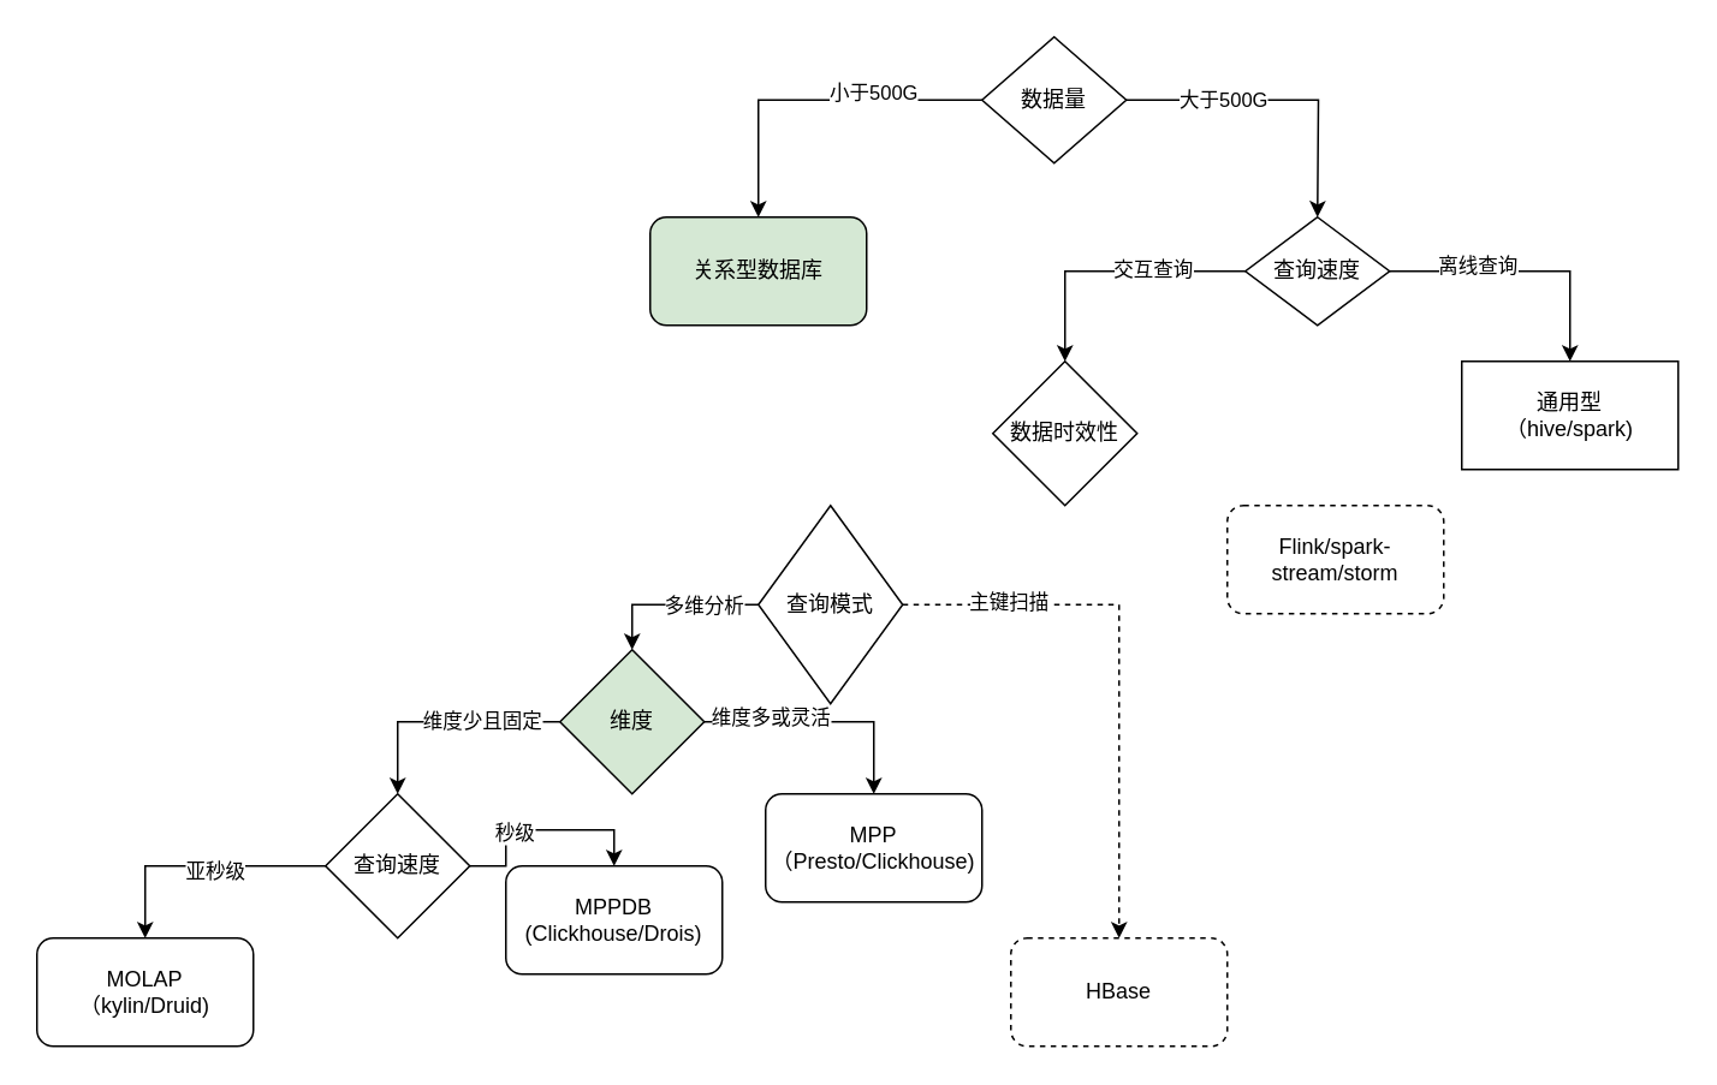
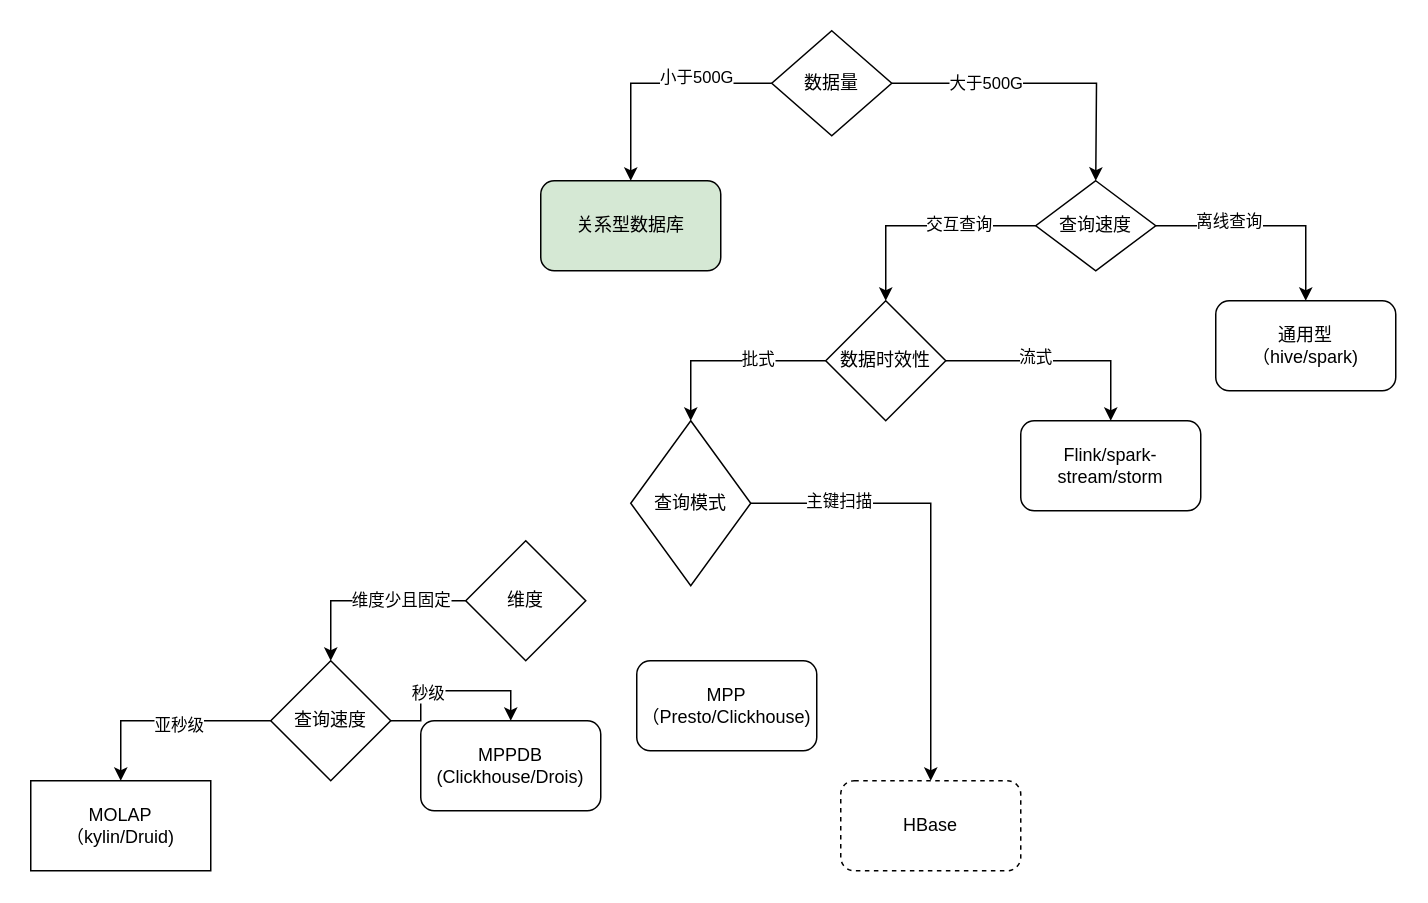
- <mxCell id="6" value="数据量" style="rhombus;whiteSpace=wrap;html=1;" vertex="1" parent="1"><mxGeometry x="544" y="20" width="80" height="70" as="geometry" /></mxCell>
+ <mxCell id="6" value="数据量" style="rhombus;whiteSpace=wrap;html=1;" vertex="1" parent="1"><mxGeometry x="514" y="20" width="80" height="70" as="geometry" /></mxCell>
- <mxCell id="18" value="通用型&lt;br&gt;（hive/spark)" style="whiteSpace=wrap;html=1;rounded=0;" vertex="1" parent="1"><mxGeometry x="810" y="200" width="120" height="60" as="geometry" /></mxCell>
+ <mxCell id="18" value="通用型&lt;br&gt;（hive/spark)" style="rounded=1;whiteSpace=wrap;html=1;" vertex="1" parent="1"><mxGeometry x="810" y="200" width="120" height="60" as="geometry" /></mxCell>
+ <mxCell id="13" style="edgeStyle=orthogonalEdgeStyle;rounded=0;orthogonalLoop=1;jettySize=auto;html=1;exitX=0;exitY=0.5;exitDx=0;exitDy=0;entryX=0.5;entryY=0;entryDx=0;entryDy=0;" edge="1" parent="1" source="17" target="23"><mxGeometry relative="1" as="geometry" /></mxCell>
+ <mxCell id="14" value="批式" style="edgeLabel;html=1;align=center;verticalAlign=middle;resizable=0;points=[];" vertex="1" connectable="0" parent="13"><mxGeometry x="-0.292" y="-2" relative="1" as="geometry"><mxPoint as="offset" /></mxGeometry></mxCell>
+ <mxCell id="15" style="edgeStyle=orthogonalEdgeStyle;rounded=0;orthogonalLoop=1;jettySize=auto;html=1;exitX=1;exitY=0.5;exitDx=0;exitDy=0;entryX=0.5;entryY=0;entryDx=0;entryDy=0;" edge="1" parent="1" source="17" target="24"><mxGeometry relative="1" as="geometry" /></mxCell>
+ <mxCell id="16" value="流式" style="edgeLabel;html=1;align=center;verticalAlign=middle;resizable=0;points=[];" vertex="1" connectable="0" parent="15"><mxGeometry x="-0.213" y="3" relative="1" as="geometry"><mxPoint as="offset" /></mxGeometry></mxCell>
- <mxCell id="24" value="Flink/spark-stream/storm" style="rounded=1;whiteSpace=wrap;html=1;dashed=1;" vertex="1" parent="1"><mxGeometry x="680" y="280" width="120" height="60" as="geometry" /></mxCell>
+ <mxCell id="24" value="Flink/spark-stream/storm" style="rounded=1;whiteSpace=wrap;html=1;" vertex="1" parent="1"><mxGeometry x="680" y="280" width="120" height="60" as="geometry" /></mxCell>
- <mxCell id="19" style="edgeStyle=orthogonalEdgeStyle;rounded=0;orthogonalLoop=1;jettySize=auto;html=1;exitX=0;exitY=0.5;exitDx=0;exitDy=0;entryX=0.5;entryY=0;entryDx=0;entryDy=0;" edge="1" parent="1" source="23" target="29"><mxGeometry relative="1" as="geometry" /></mxCell>
- <mxCell id="20" value="多维分析" style="edgeLabel;html=1;align=center;verticalAlign=middle;resizable=0;points=[];" vertex="1" connectable="0" parent="19"><mxGeometry x="-0.345" relative="1" as="geometry"><mxPoint as="offset" /></mxGeometry></mxCell>
- <mxCell id="29" value="维度" style="rhombus;whiteSpace=wrap;html=1;fillColor=#d5e8d4;" vertex="1" parent="1"><mxGeometry x="310" y="360" width="80" height="80" as="geometry" /></mxCell>
+ <mxCell id="29" value="维度" style="rhombus;whiteSpace=wrap;html=1;" vertex="1" parent="1"><mxGeometry x="310" y="360" width="80" height="80" as="geometry" /></mxCell>
- <mxCell id="27" style="edgeStyle=orthogonalEdgeStyle;rounded=0;orthogonalLoop=1;jettySize=auto;html=1;exitX=1;exitY=0.5;exitDx=0;exitDy=0;entryX=0.5;entryY=0;entryDx=0;entryDy=0;" edge="1" parent="1" source="29" target="37"><mxGeometry relative="1" as="geometry" /></mxCell>
- <mxCell id="28" value="维度多或灵活" style="edgeLabel;html=1;align=center;verticalAlign=middle;resizable=0;points=[];" vertex="1" connectable="0" parent="27"><mxGeometry x="-0.463" y="3" relative="1" as="geometry"><mxPoint as="offset" /></mxGeometry></mxCell>
- <mxCell id="21" style="edgeStyle=orthogonalEdgeStyle;rounded=0;orthogonalLoop=1;jettySize=auto;html=1;exitX=1;exitY=0.5;exitDx=0;exitDy=0;dashed=1;" edge="1" parent="1" source="23" target="38"><mxGeometry relative="1" as="geometry" /></mxCell>
+ <mxCell id="21" style="edgeStyle=orthogonalEdgeStyle;rounded=0;orthogonalLoop=1;jettySize=auto;html=1;exitX=1;exitY=0.5;exitDx=0;exitDy=0;" edge="1" parent="1" source="23" target="38"><mxGeometry relative="1" as="geometry" /></mxCell>
- <mxCell id="35" value="MOLAP&lt;br&gt;（kylin/Druid)" style="rounded=1;whiteSpace=wrap;html=1;" vertex="1" parent="1"><mxGeometry x="20" y="520" width="120" height="60" as="geometry" /></mxCell>
+ <mxCell id="35" value="MOLAP&lt;br&gt;（kylin/Druid)" style="whiteSpace=wrap;html=1;rounded=0;" vertex="1" parent="1"><mxGeometry x="20" y="520" width="120" height="60" as="geometry" /></mxCell>
